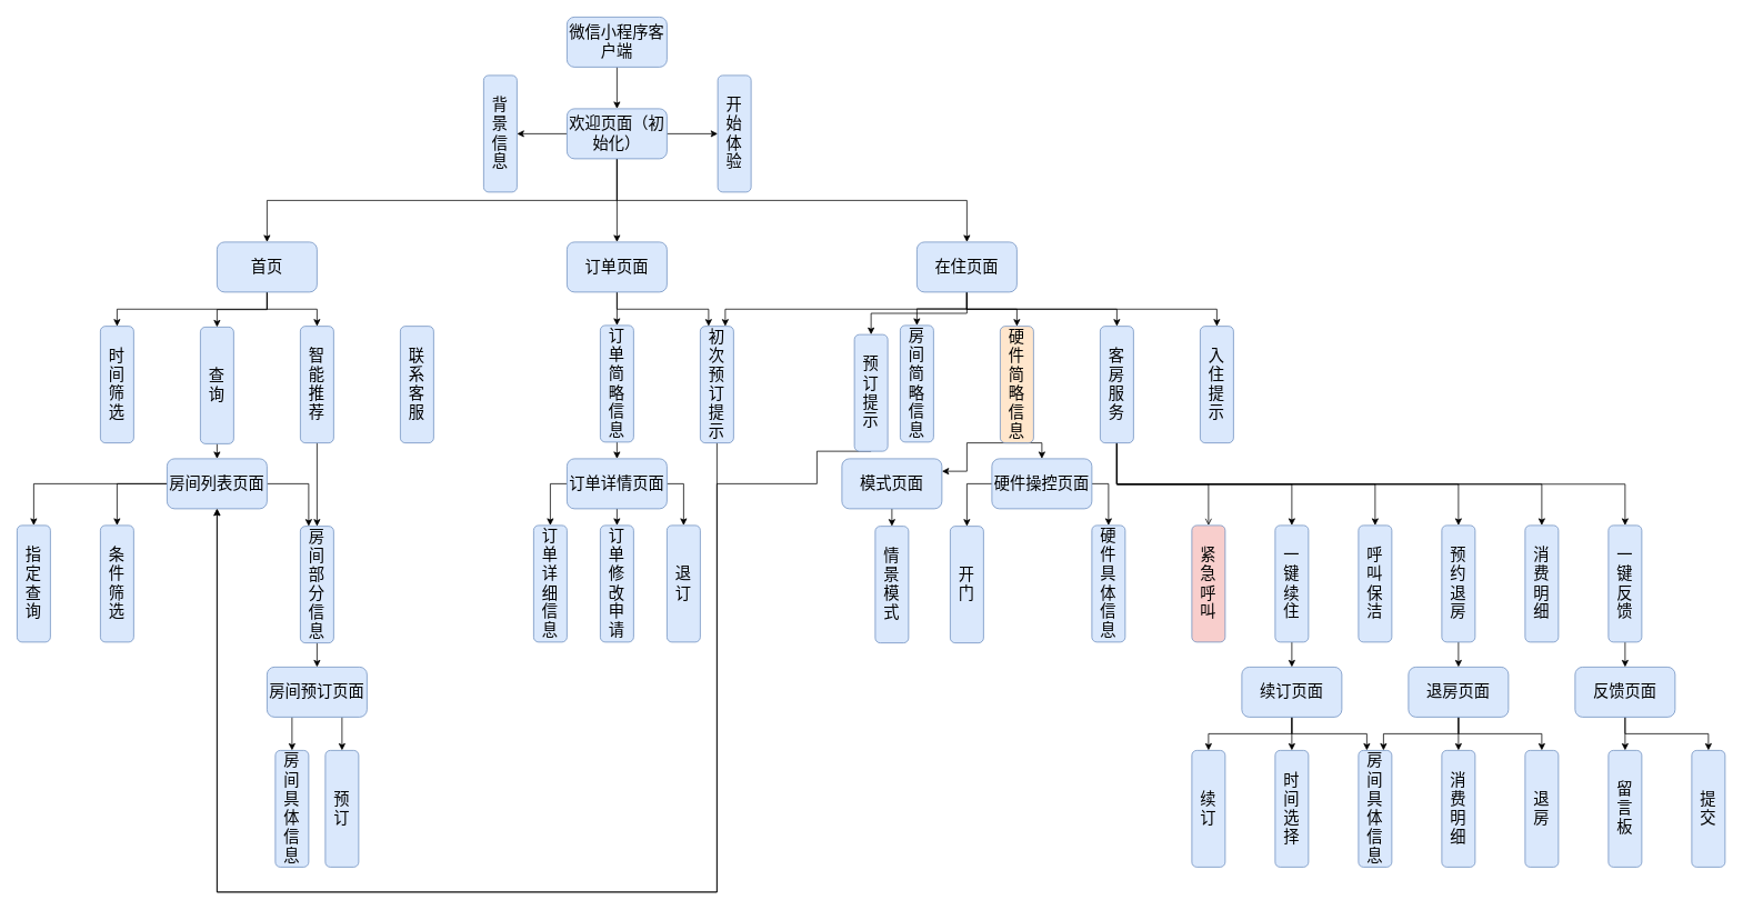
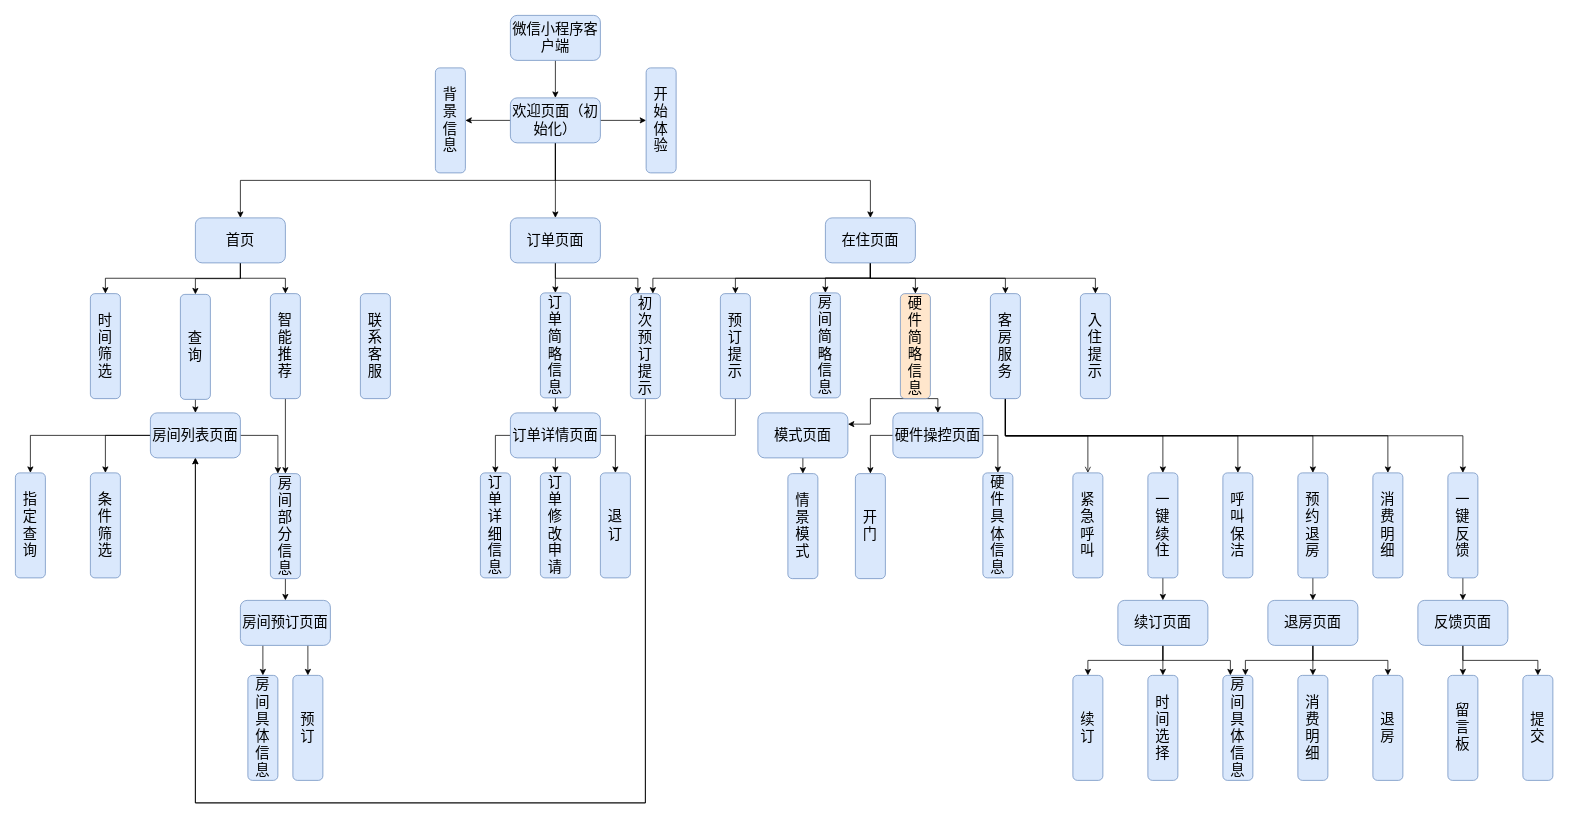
- <mxCell id="89" value="&lt;span style=&quot;font-size: 19px;&quot;&gt;预&lt;br style=&quot;font-size: 19px;&quot;&gt;订&lt;br style=&quot;font-size: 19px;&quot;&gt;提&lt;br style=&quot;font-size: 19px;&quot;&gt;示&lt;br style=&quot;font-size: 19px;&quot;&gt;&lt;/span&gt;" style="rounded=1;whiteSpace=wrap;html=1;fillColor=#dae8fc;strokeColor=#6c8ebf;shadow=0;sketch=0;fontSize=19;" parent="1" vertex="1"><mxGeometry x="1025" y="401" width="40" height="140" as="geometry" /></mxCell>
+ <mxCell id="89" value="&lt;span style=&quot;font-size: 19px;&quot;&gt;预&lt;br style=&quot;font-size: 19px;&quot;&gt;订&lt;br style=&quot;font-size: 19px;&quot;&gt;提&lt;br style=&quot;font-size: 19px;&quot;&gt;示&lt;br style=&quot;font-size: 19px;&quot;&gt;&lt;/span&gt;" style="rounded=1;whiteSpace=wrap;html=1;fillColor=#dae8fc;strokeColor=#6c8ebf;shadow=0;sketch=0;fontSize=19;" parent="1" vertex="1"><mxGeometry x="960" y="391" width="40" height="140" as="geometry" /></mxCell>
- <mxCell id="70" value="&lt;span style=&quot;font-size: 19px;&quot;&gt;紧&lt;br style=&quot;font-size: 19px;&quot;&gt;急&lt;br style=&quot;font-size: 19px;&quot;&gt;呼&lt;br style=&quot;font-size: 19px;&quot;&gt;叫&lt;br style=&quot;font-size: 19px;&quot;&gt;&lt;/span&gt;" style="rounded=1;whiteSpace=wrap;html=1;fillColor=#f8cecc;strokeColor=#6c8ebf;shadow=0;sketch=0;fontSize=19;" parent="1" vertex="1"><mxGeometry x="1430" y="630" width="40" height="140" as="geometry" /></mxCell>
+ <mxCell id="70" value="&lt;span style=&quot;font-size: 19px;&quot;&gt;紧&lt;br style=&quot;font-size: 19px;&quot;&gt;急&lt;br style=&quot;font-size: 19px;&quot;&gt;呼&lt;br style=&quot;font-size: 19px;&quot;&gt;叫&lt;br style=&quot;font-size: 19px;&quot;&gt;&lt;/span&gt;" style="rounded=1;whiteSpace=wrap;html=1;fillColor=#dae8fc;strokeColor=#6c8ebf;shadow=0;sketch=0;fontSize=19;" parent="1" vertex="1"><mxGeometry x="1430" y="630" width="40" height="140" as="geometry" /></mxCell>
